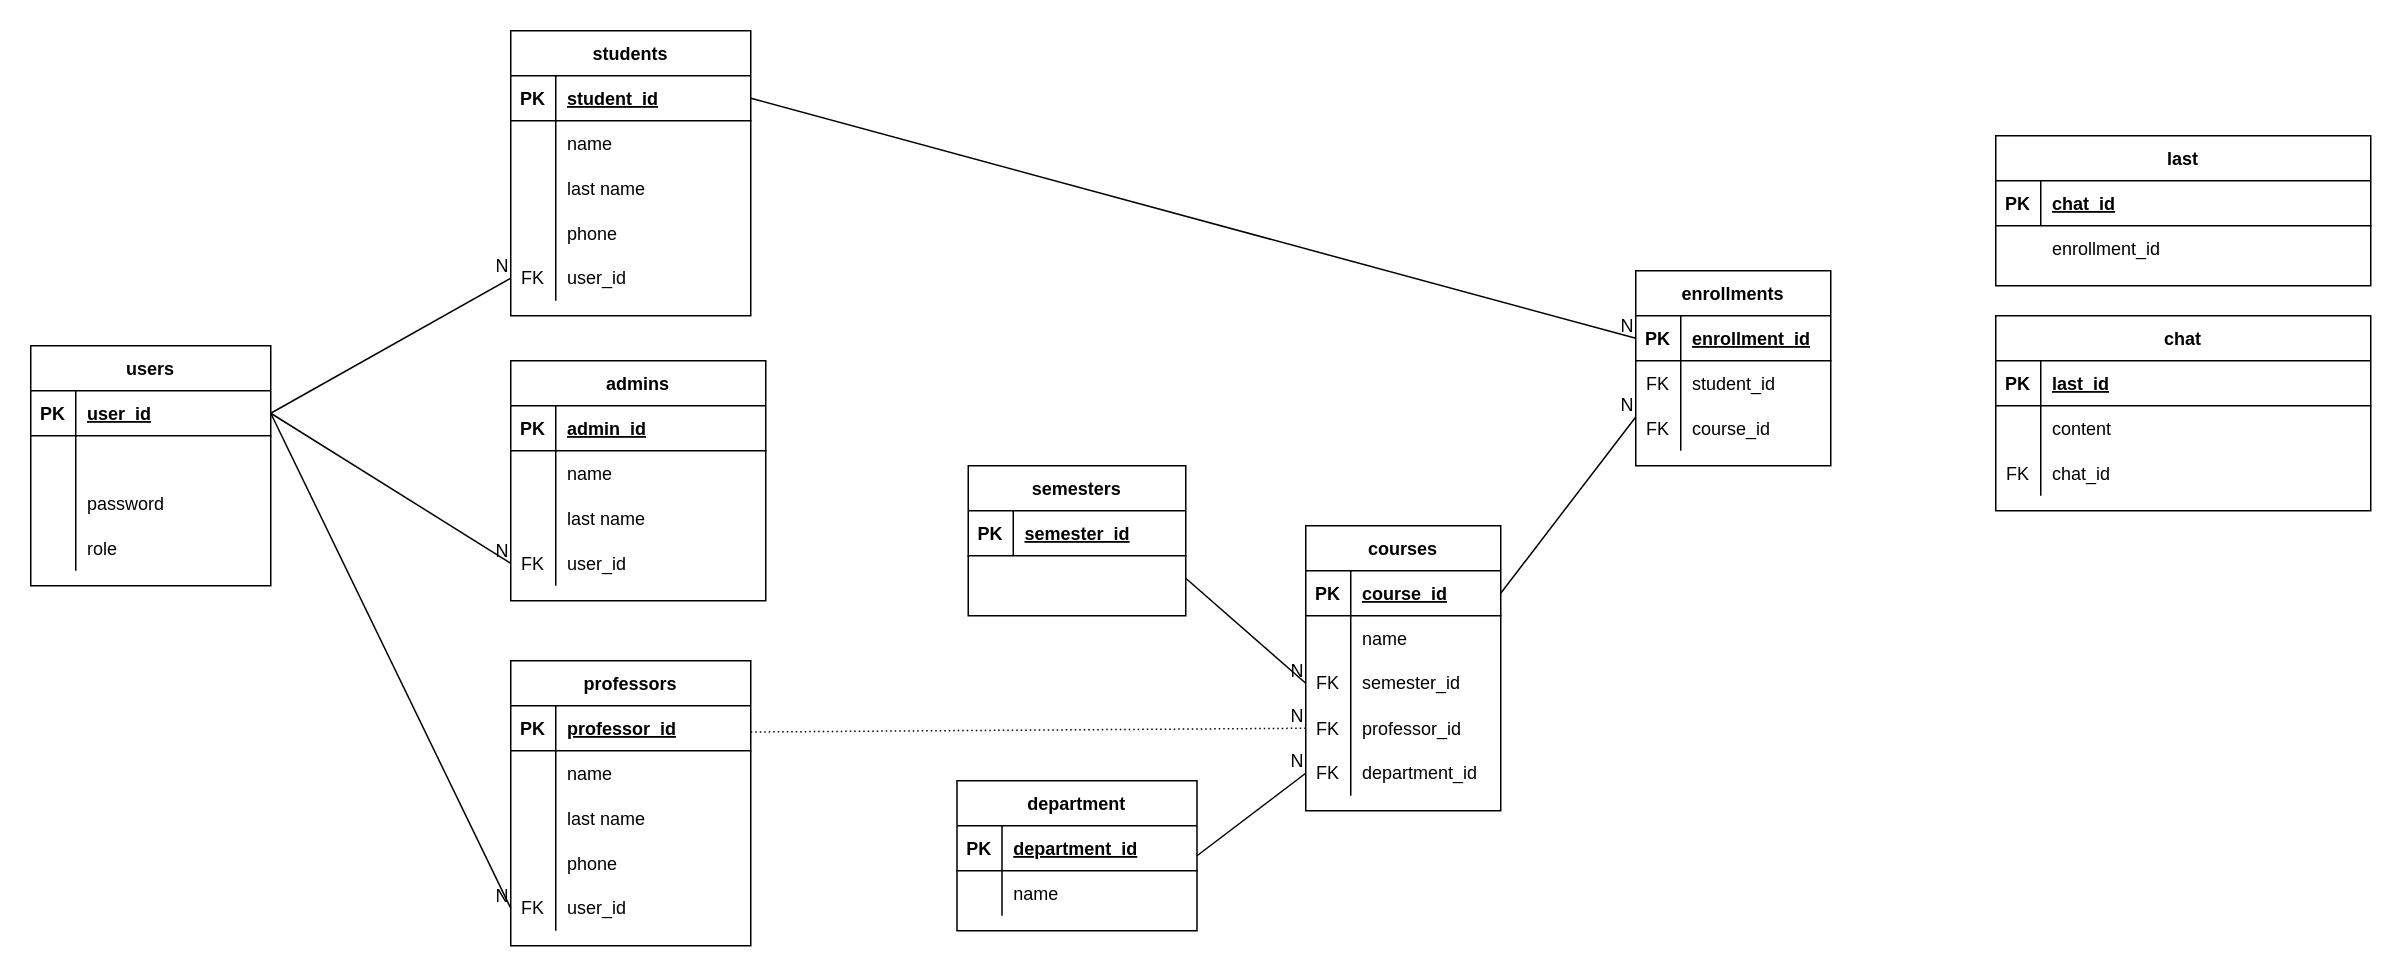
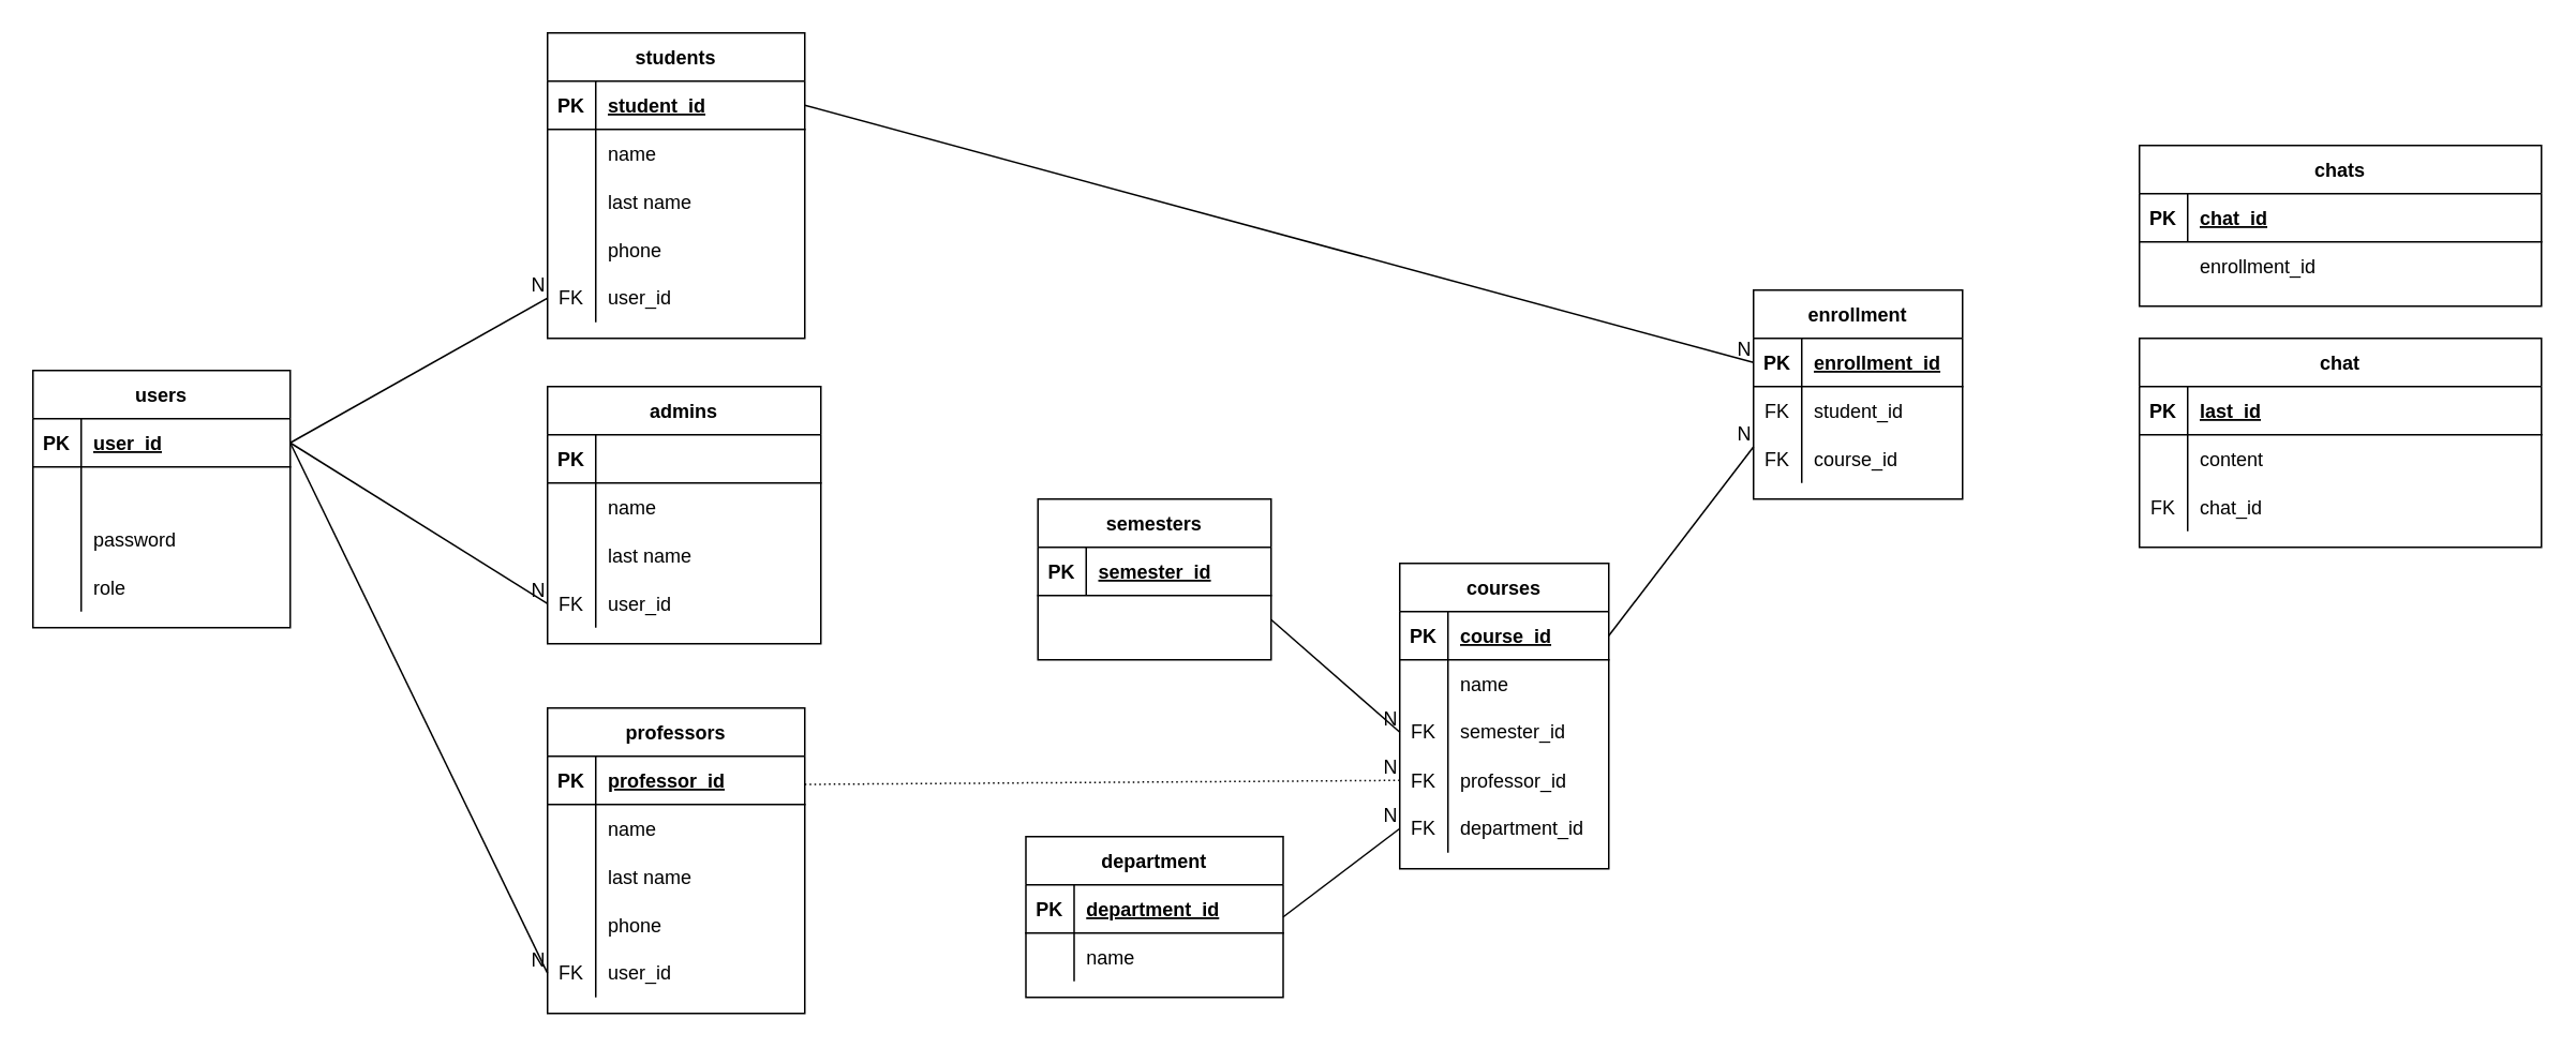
- <mxCell id="66" value="last" style="shape=table;startSize=30;container=1;collapsible=1;childLayout=tableLayout;fixedRows=1;rowLines=0;fontStyle=1;align=center;resizeLast=1;" parent="1" vertex="1"><mxGeometry x="1330" y="90" width="250" height="100" as="geometry" /></mxCell>
+ <mxCell id="66" value="chats" style="shape=table;startSize=30;container=1;collapsible=1;childLayout=tableLayout;fixedRows=1;rowLines=0;fontStyle=1;align=center;resizeLast=1;" parent="1" vertex="1"><mxGeometry x="1330" y="90" width="250" height="100" as="geometry" /></mxCell>
- <mxCell id="43" value="enrollments" style="shape=table;startSize=30;container=1;collapsible=1;childLayout=tableLayout;fixedRows=1;rowLines=0;fontStyle=1;align=center;resizeLast=1;" parent="1" vertex="1"><mxGeometry x="1090" y="180" width="130" height="130" as="geometry" /></mxCell>
+ <mxCell id="43" value="enrollment" style="shape=table;startSize=30;container=1;collapsible=1;childLayout=tableLayout;fixedRows=1;rowLines=0;fontStyle=1;align=center;resizeLast=1;" parent="1" vertex="1"><mxGeometry x="1090" y="180" width="130" height="130" as="geometry" /></mxCell>
- <mxCell id="33" value="admin_id" style="shape=partialRectangle;overflow=hidden;connectable=0;fillColor=none;top=0;left=0;bottom=0;right=0;align=left;spacingLeft=6;fontStyle=5;" parent="31" vertex="1"><mxGeometry x="30" width="140" height="30" as="geometry"><mxRectangle width="140" height="30" as="alternateBounds" /></mxGeometry></mxCell>
